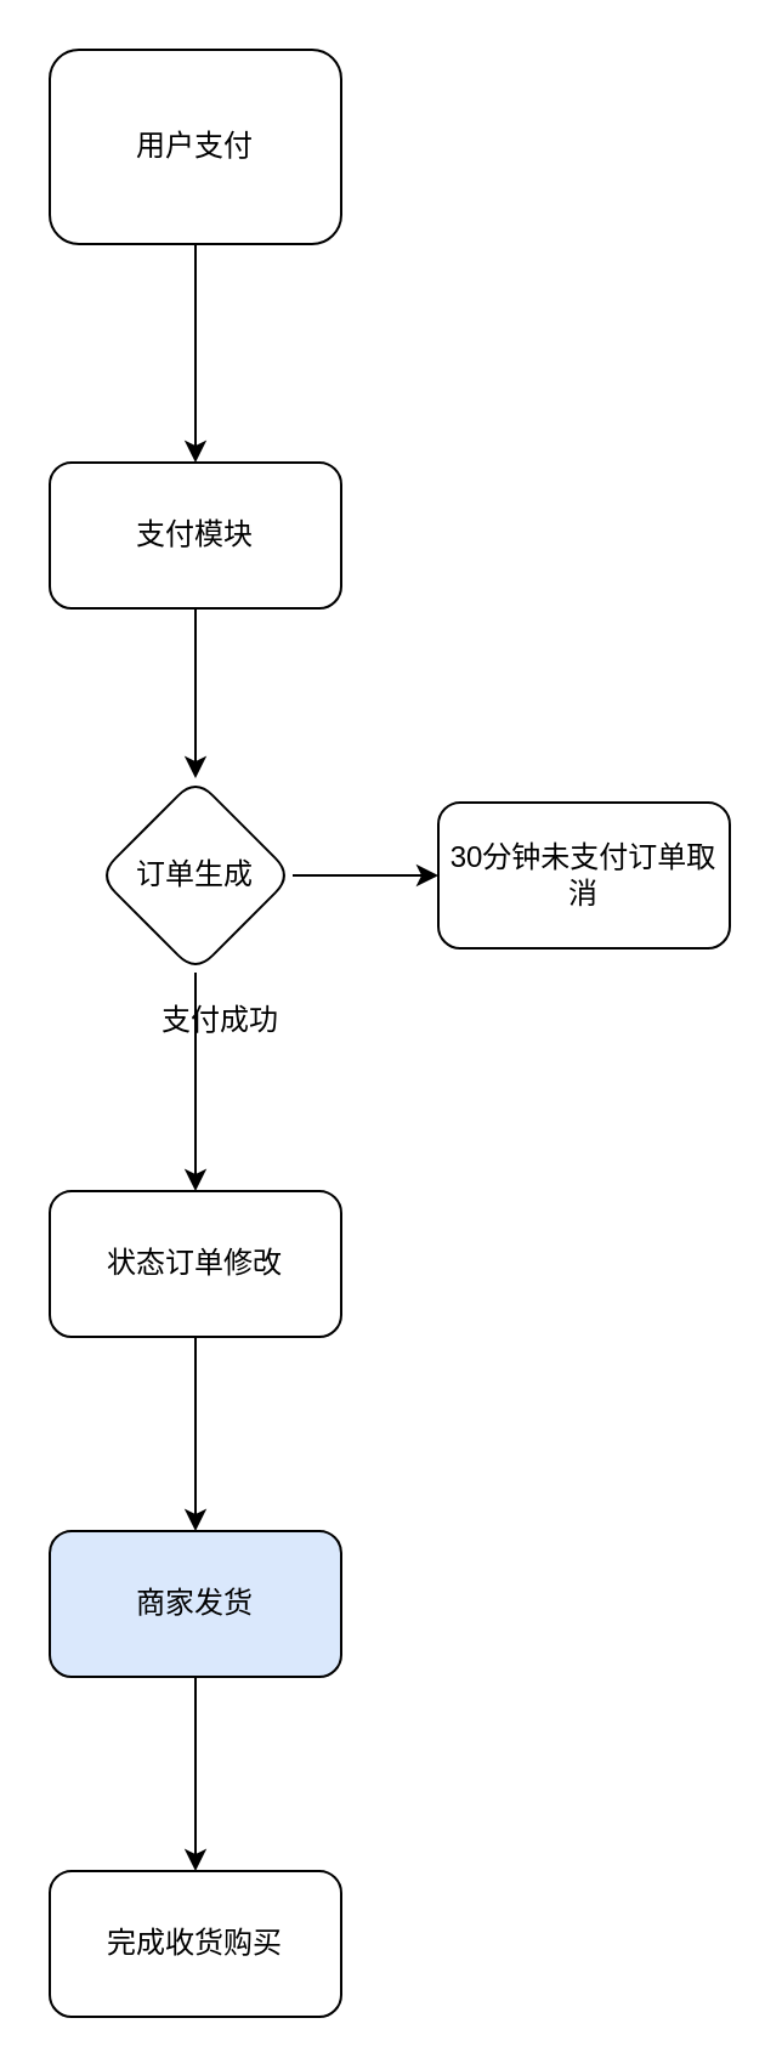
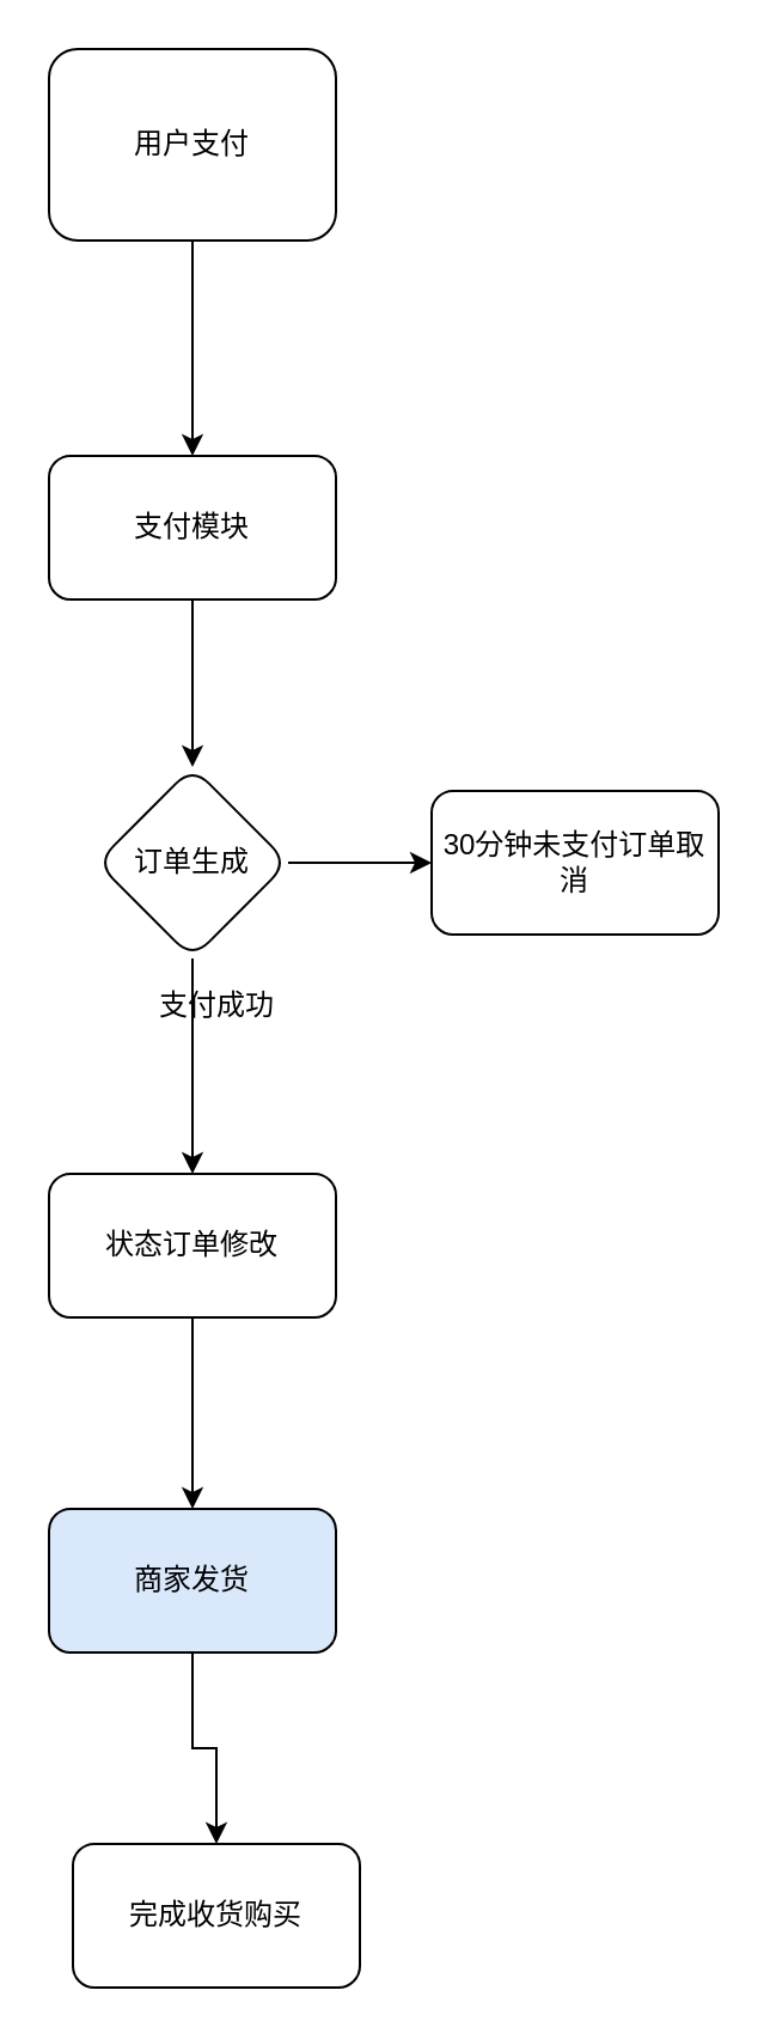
- <mxCell id="15" value="&lt;font&gt;完成收货购买 &lt;/font&gt;&lt;font style=&quot;display: none !important;&quot;&gt;收货&lt;/font&gt;" style="whiteSpace=wrap;html=1;rounded=1;" vertex="1" parent="1"><mxGeometry x="20" y="770" width="120" height="60" as="geometry" /></mxCell>
+ <mxCell id="15" value="&lt;font&gt;完成收货购买 &lt;/font&gt;&lt;font style=&quot;display: none !important;&quot;&gt;收货&lt;/font&gt;" style="whiteSpace=wrap;html=1;rounded=1;" vertex="1" parent="1"><mxGeometry x="30" y="770" width="120" height="60" as="geometry" /></mxCell>
